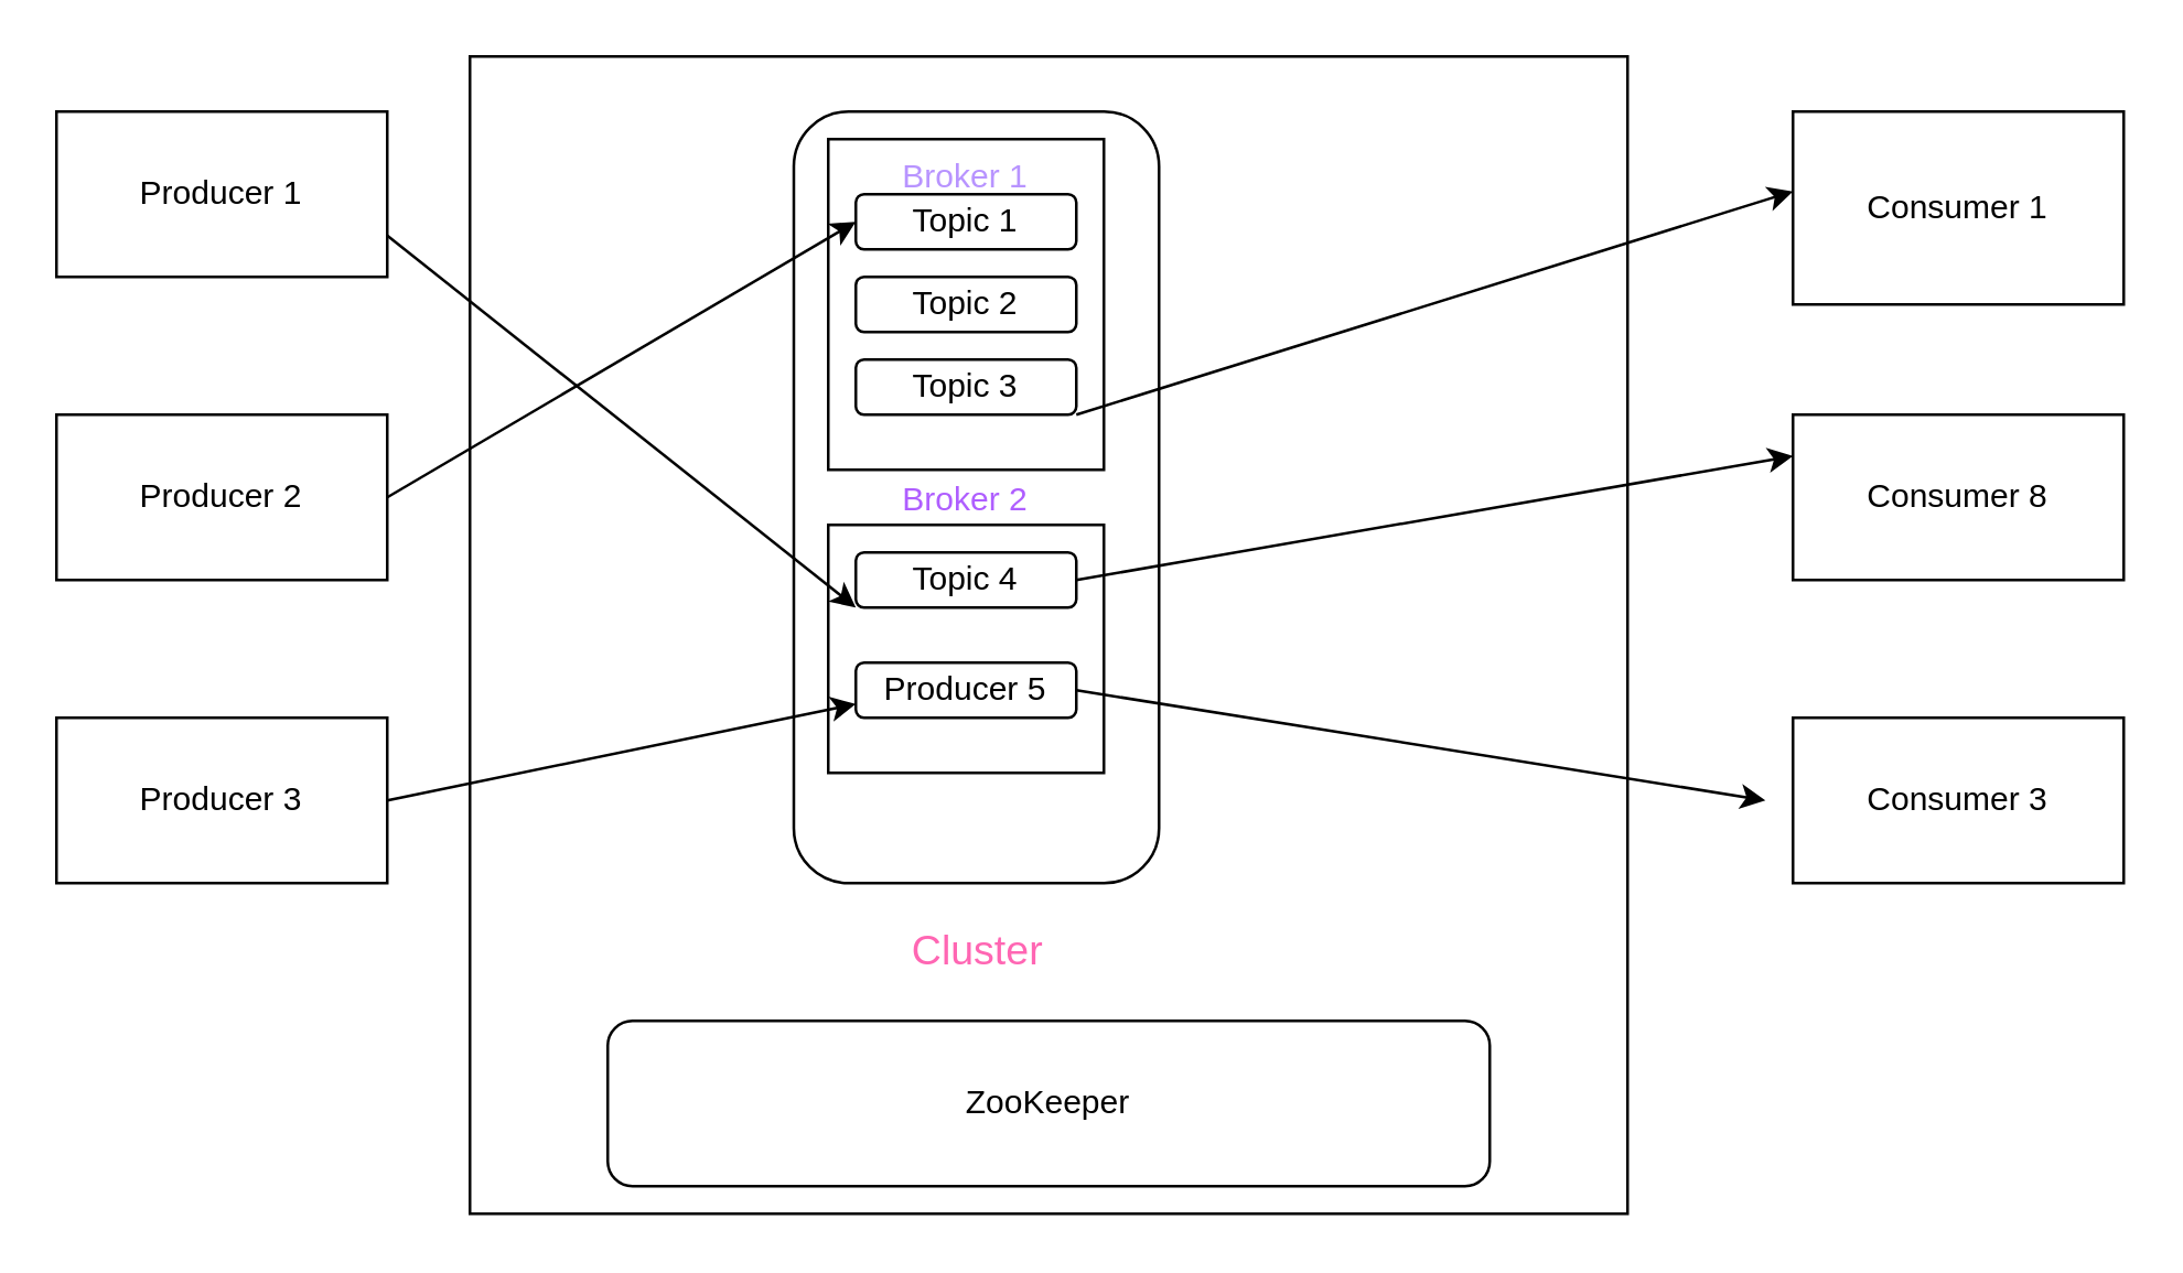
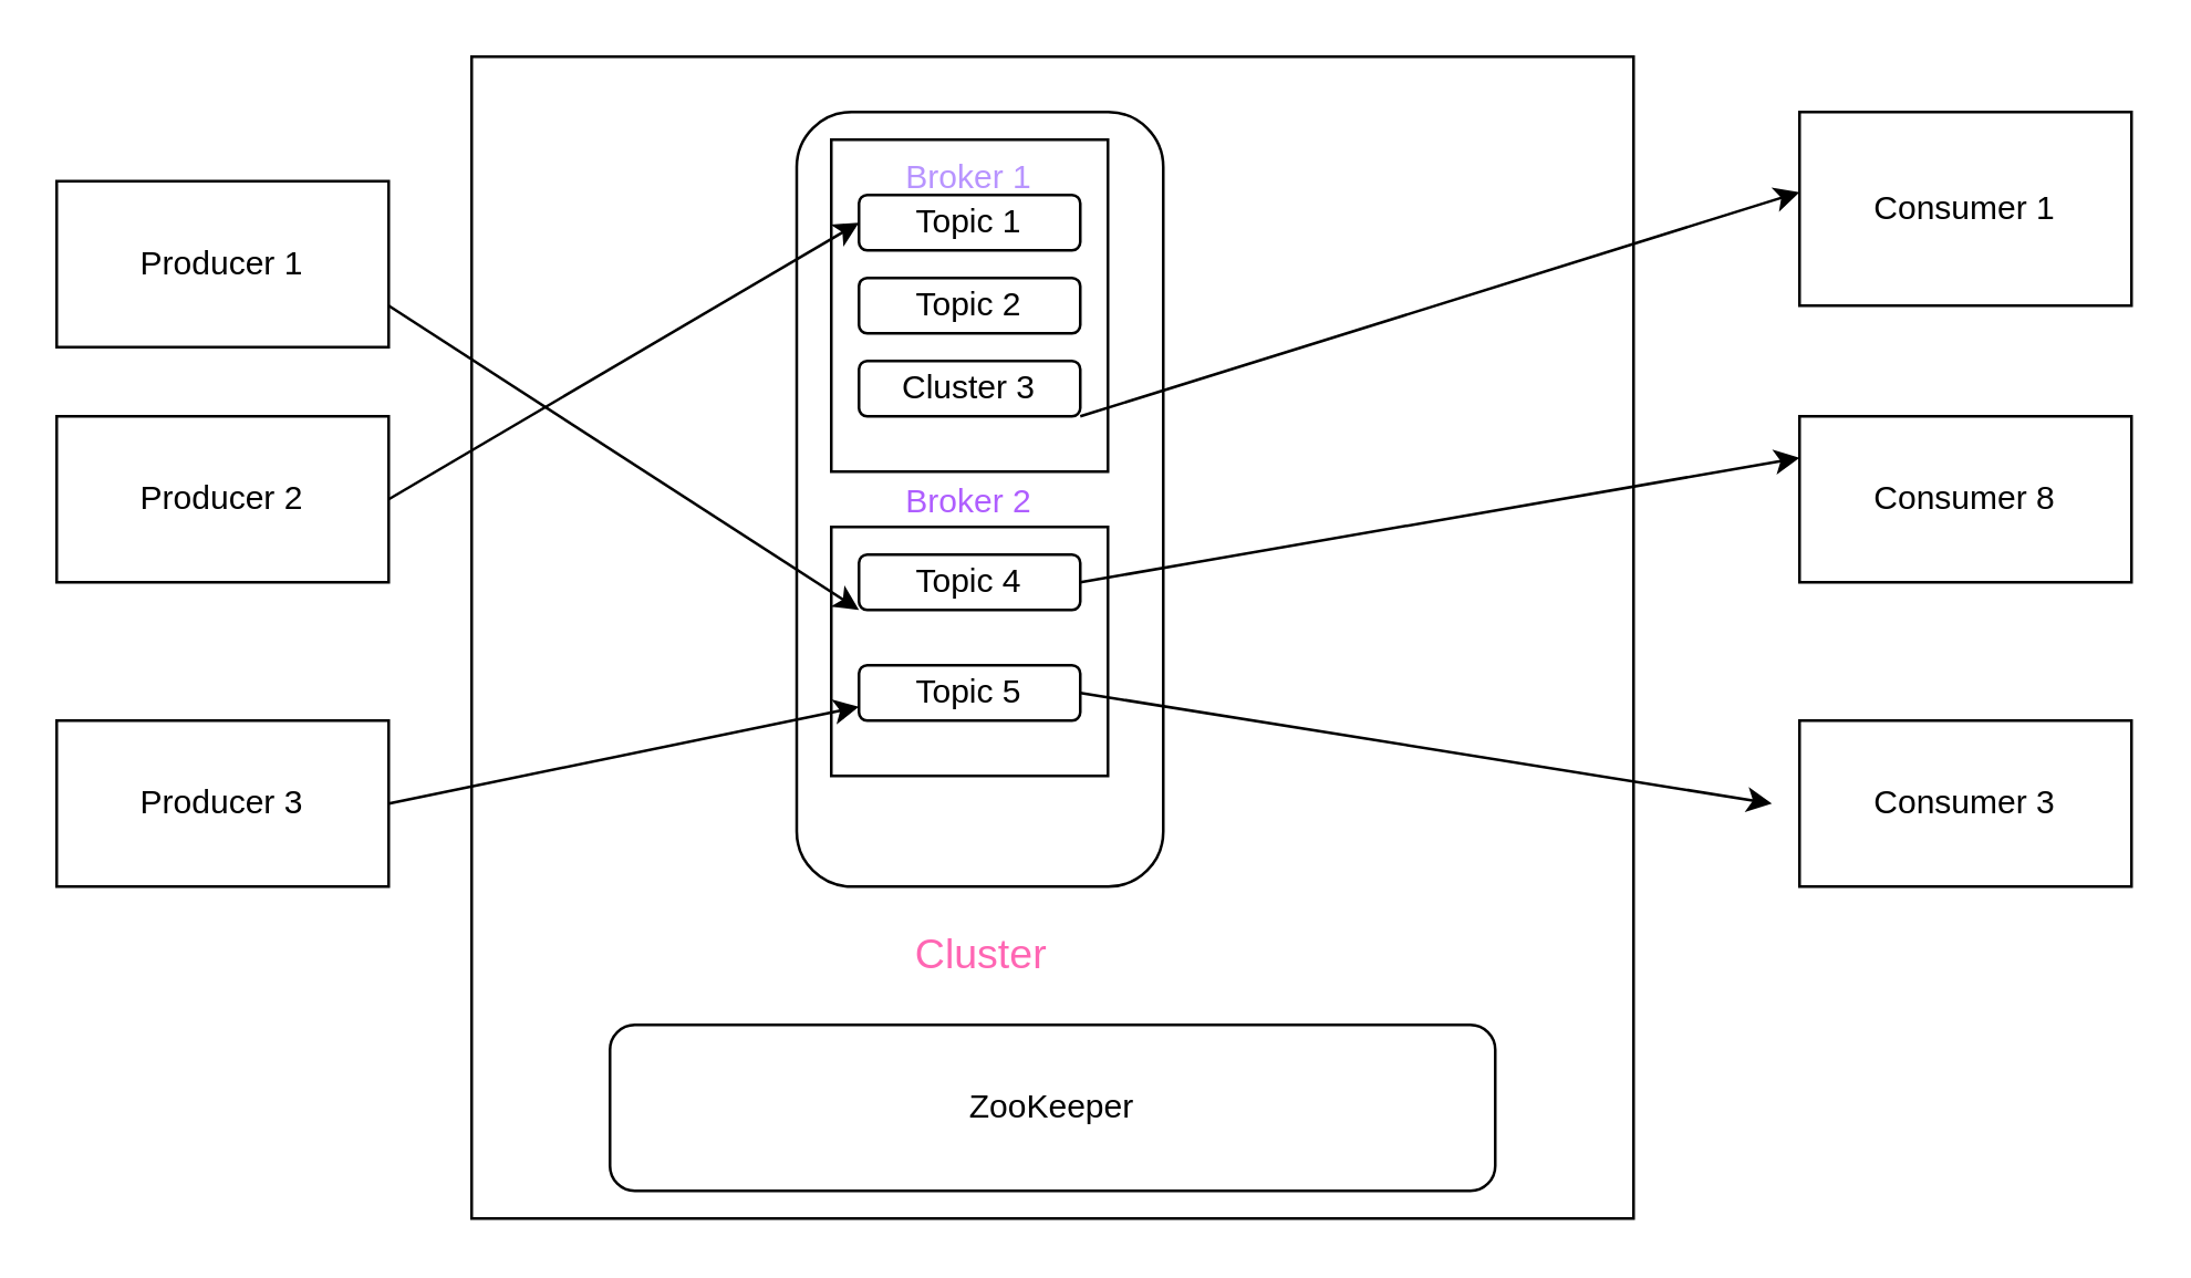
- <mxCell id="12" value="Producer 1" style="rounded=0;whiteSpace=wrap;html=1;" vertex="1" parent="1"><mxGeometry x="20" y="40" width="120" height="60" as="geometry" /></mxCell>
+ <mxCell id="12" value="Producer 1" style="rounded=0;whiteSpace=wrap;html=1;" vertex="1" parent="1"><mxGeometry x="20" y="65" width="120" height="60" as="geometry" /></mxCell>
- <mxCell id="8" value="Topic 3" style="rounded=1;whiteSpace=wrap;html=1;" vertex="1" parent="1"><mxGeometry x="310" y="130" width="80" height="20" as="geometry" /></mxCell>
+ <mxCell id="8" value="Cluster 3" style="rounded=1;whiteSpace=wrap;html=1;" vertex="1" parent="1"><mxGeometry x="310" y="130" width="80" height="20" as="geometry" /></mxCell>
- <mxCell id="10" value="Producer 5" style="rounded=1;whiteSpace=wrap;html=1;align=center;" vertex="1" parent="1"><mxGeometry x="310" y="240" width="80" height="20" as="geometry" /></mxCell>
+ <mxCell id="10" value="Topic 5" style="rounded=1;whiteSpace=wrap;html=1;align=center;" vertex="1" parent="1"><mxGeometry x="310" y="240" width="80" height="20" as="geometry" /></mxCell>
